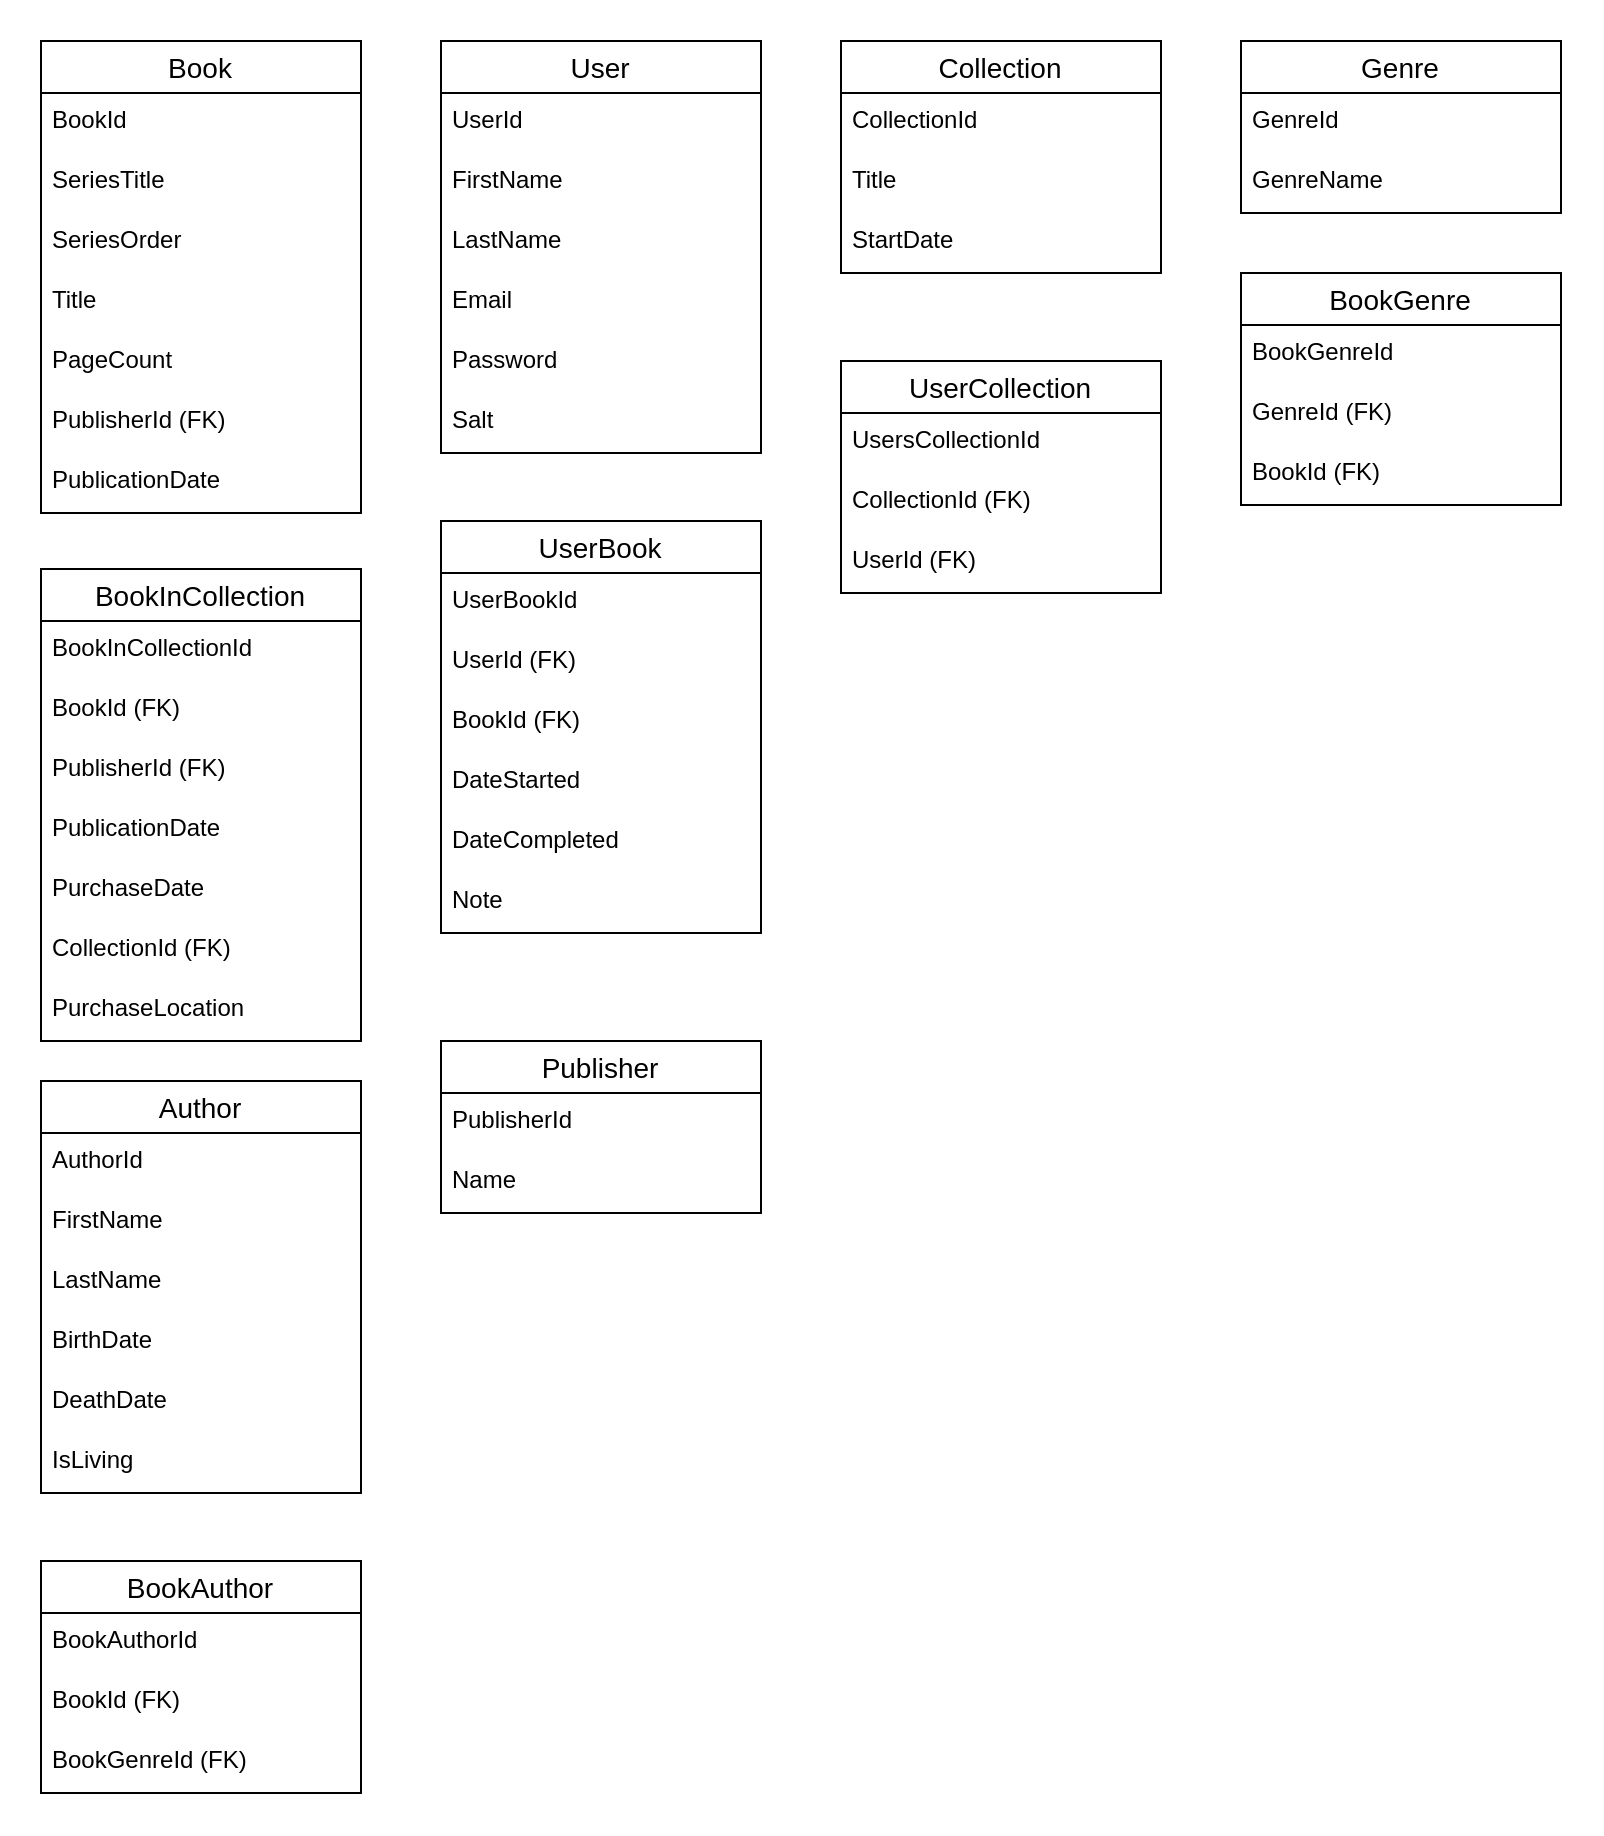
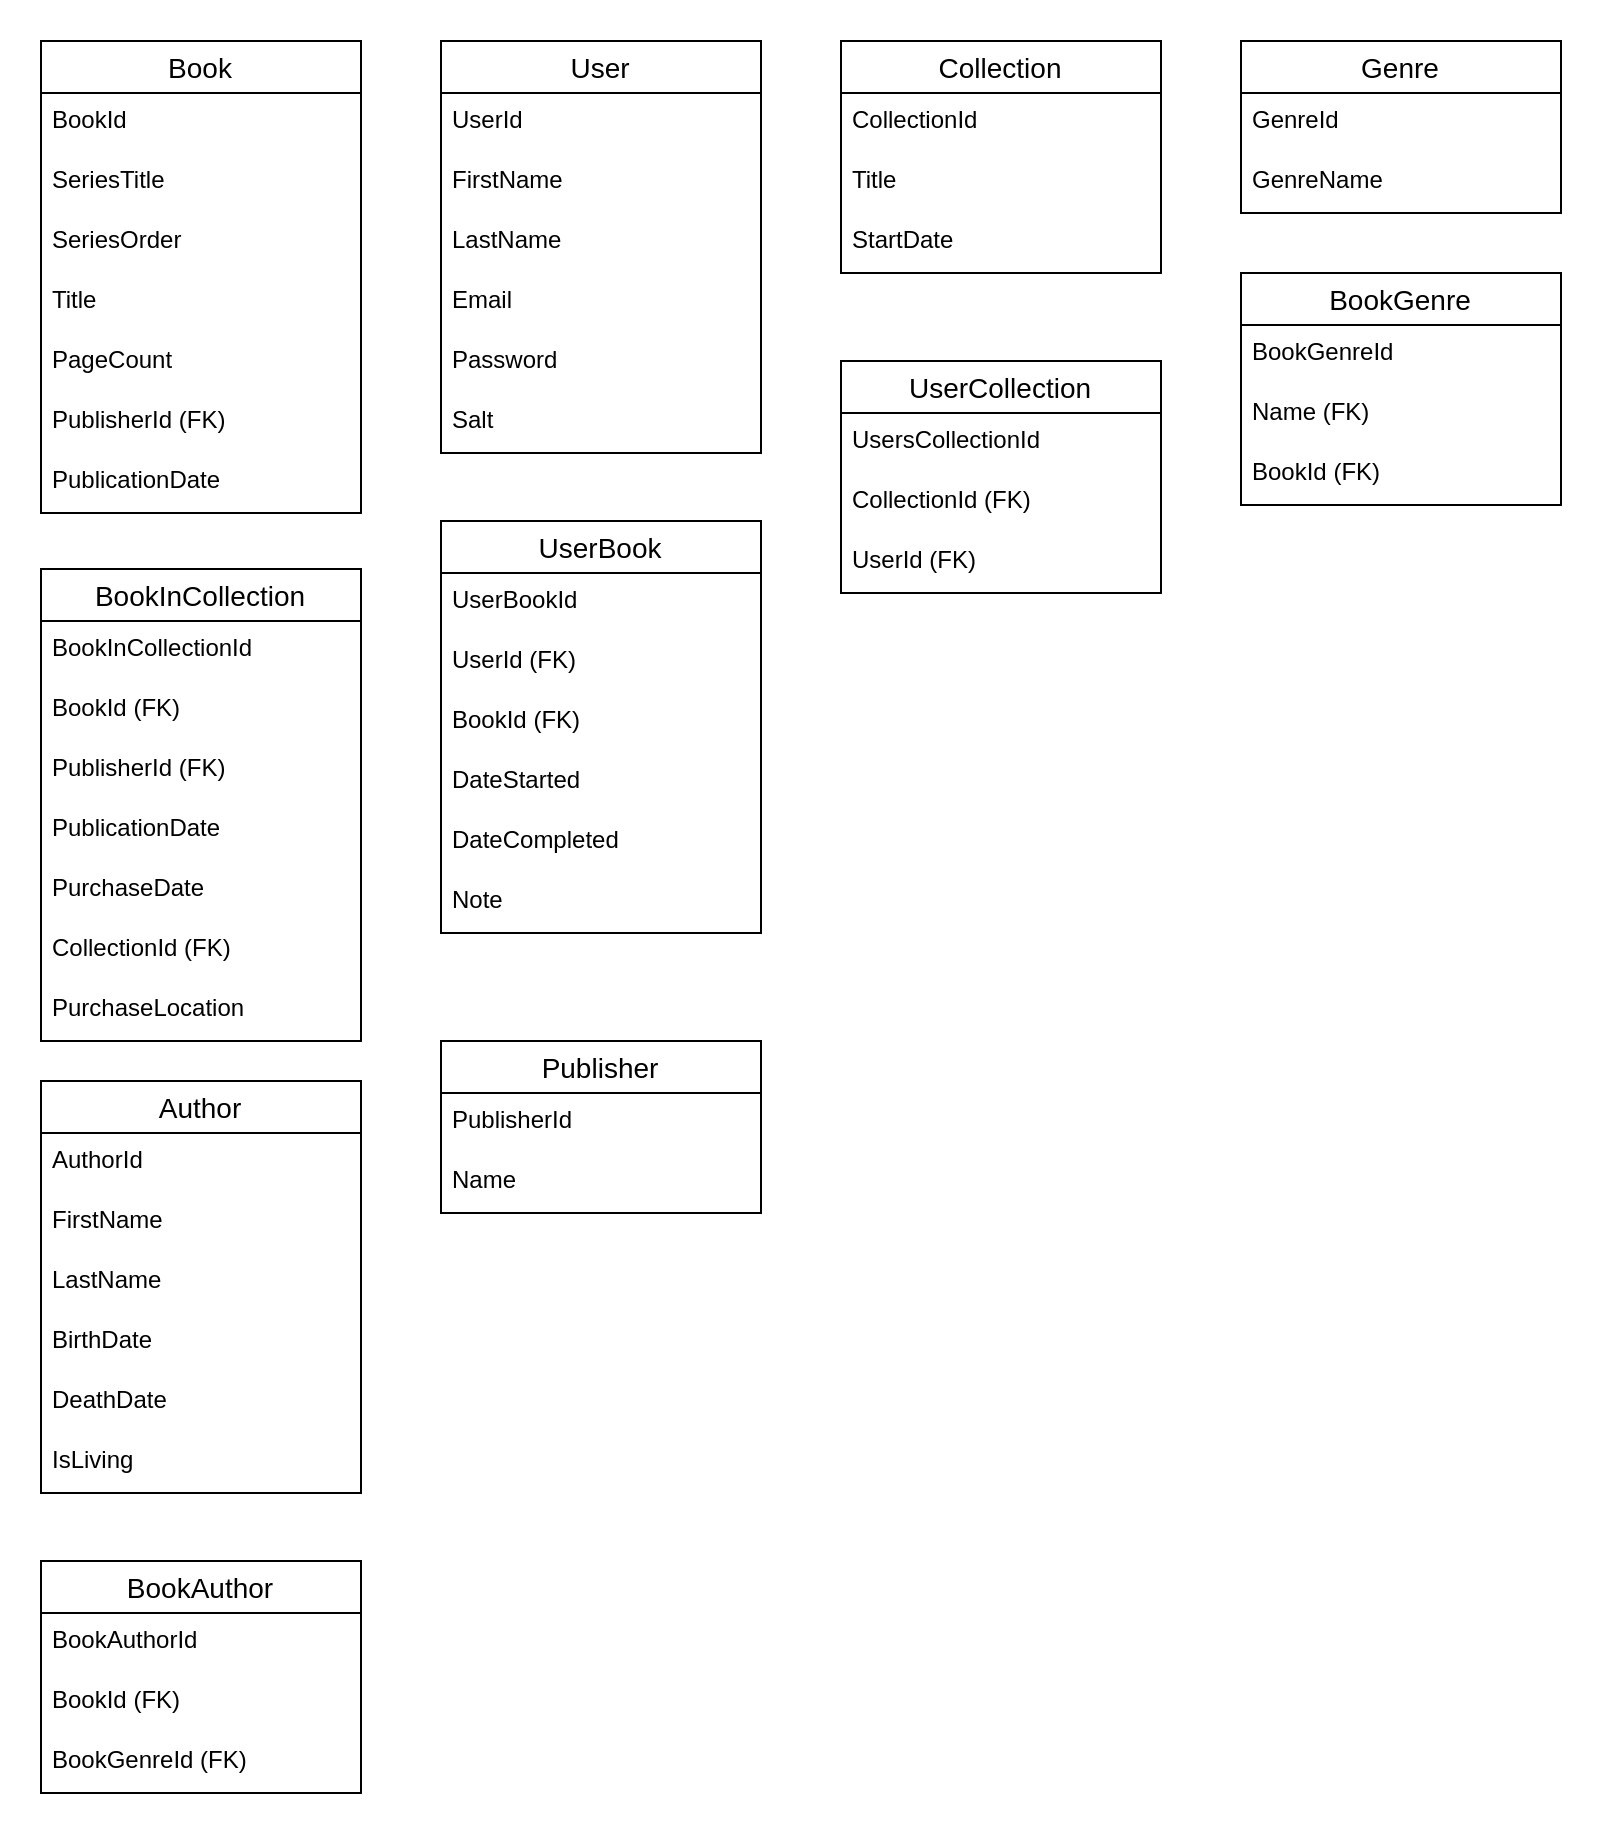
- <mxCell id="30" value="GenreId (FK)" style="text;strokeColor=none;fillColor=none;spacingLeft=4;spacingRight=4;overflow=hidden;rotatable=0;points=[[0,0.5],[1,0.5]];portConstraint=eastwest;fontSize=12;" parent="28" vertex="1"><mxGeometry y="56" width="160" height="30" as="geometry" /></mxCell>
+ <mxCell id="30" value="Name (FK)" style="text;strokeColor=none;fillColor=none;spacingLeft=4;spacingRight=4;overflow=hidden;rotatable=0;points=[[0,0.5],[1,0.5]];portConstraint=eastwest;fontSize=12;" parent="28" vertex="1"><mxGeometry y="56" width="160" height="30" as="geometry" /></mxCell>
